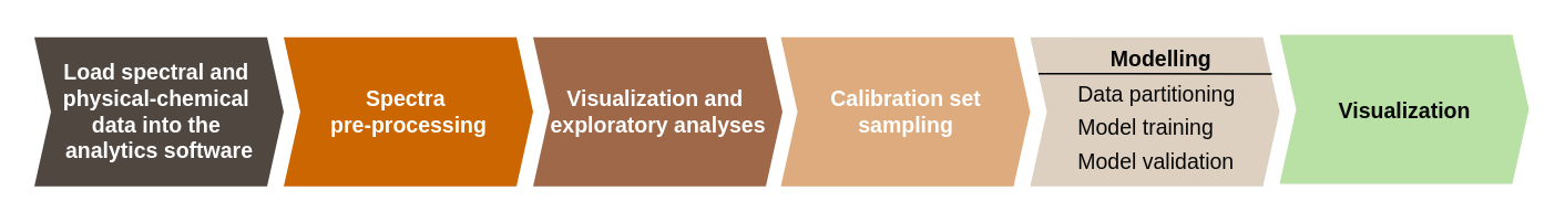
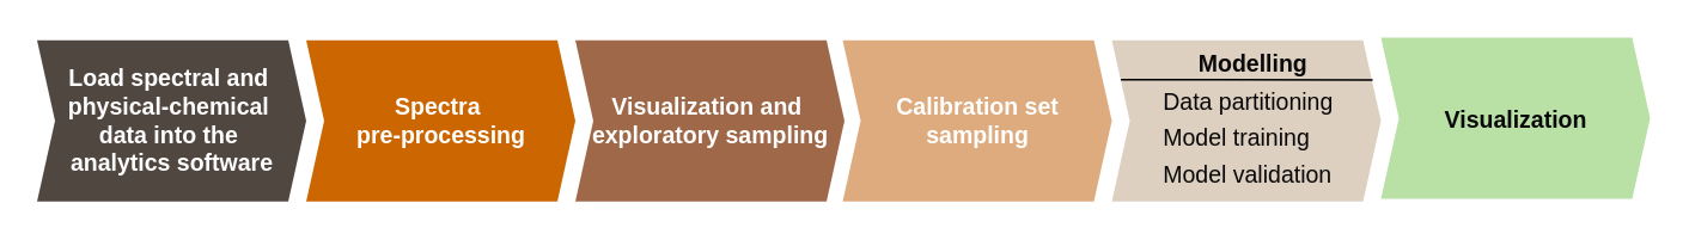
- <mxCell id="4" value="&lt;font style=&quot;font-size: 13px;&quot;&gt;&lt;b style=&quot;&quot;&gt;Visualization&amp;nbsp;&lt;span style=&quot;background-color: initial;&quot;&gt;and&amp;nbsp;&lt;/span&gt;&lt;/b&gt;&lt;/font&gt;&lt;div style=&quot;font-size: 13px;&quot;&gt;&lt;span style=&quot;background-color: initial;&quot;&gt;&lt;font style=&quot;font-size: 13px;&quot;&gt;&lt;b style=&quot;&quot;&gt;exploratory analyses&lt;/b&gt;&lt;/font&gt;&lt;/span&gt;&lt;/div&gt;" style="html=1;shadow=0;dashed=0;align=center;verticalAlign=middle;shape=mxgraph.arrows2.arrow;dy=0;dx=10;notch=10;strokeColor=none;fillColor=#9F6848;fontColor=#FFFFFF;" vertex="1" parent="1"><mxGeometry x="320" y="22" width="150" height="90" as="geometry" /></mxCell>
+ <mxCell id="4" value="&lt;font style=&quot;font-size: 13px;&quot;&gt;&lt;b style=&quot;&quot;&gt;Visualization&amp;nbsp;&lt;span style=&quot;background-color: initial;&quot;&gt;and&amp;nbsp;&lt;/span&gt;&lt;/b&gt;&lt;/font&gt;&lt;div style=&quot;font-size: 13px;&quot;&gt;&lt;span style=&quot;background-color: initial;&quot;&gt;&lt;font style=&quot;font-size: 13px;&quot;&gt;&lt;b style=&quot;&quot;&gt;exploratory sampling&lt;/b&gt;&lt;/font&gt;&lt;/span&gt;&lt;/div&gt;" style="html=1;shadow=0;dashed=0;align=center;verticalAlign=middle;shape=mxgraph.arrows2.arrow;dy=0;dx=10;notch=10;strokeColor=none;fillColor=#9F6848;fontColor=#FFFFFF;" vertex="1" parent="1"><mxGeometry x="320" y="22" width="150" height="90" as="geometry" /></mxCell>
